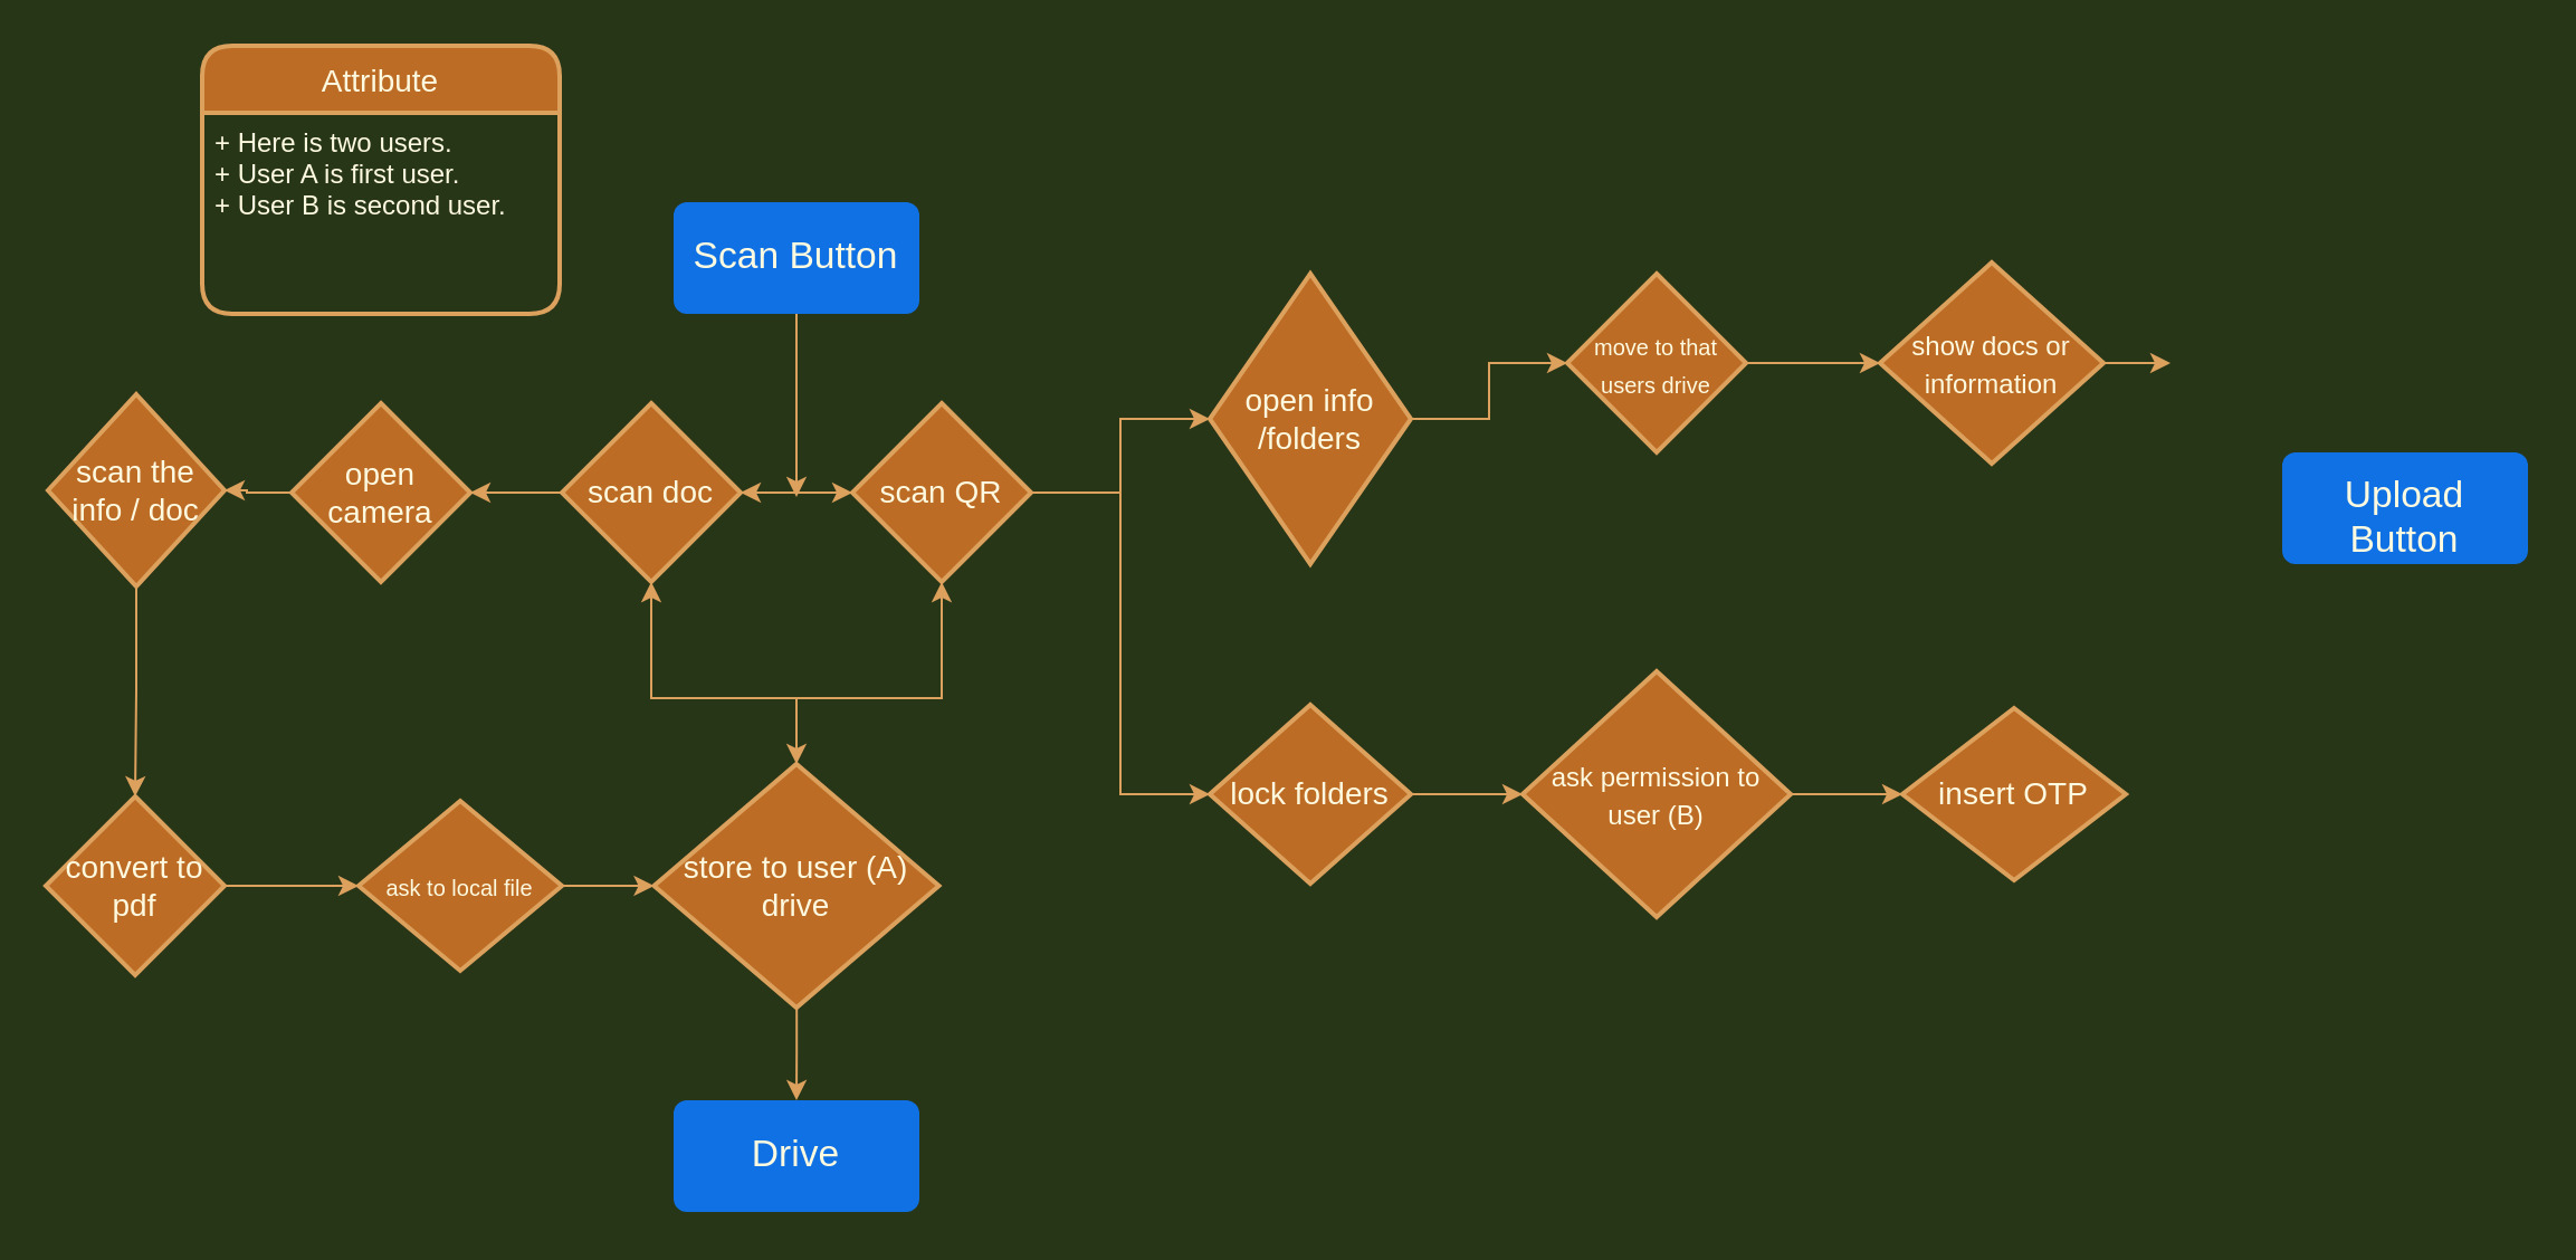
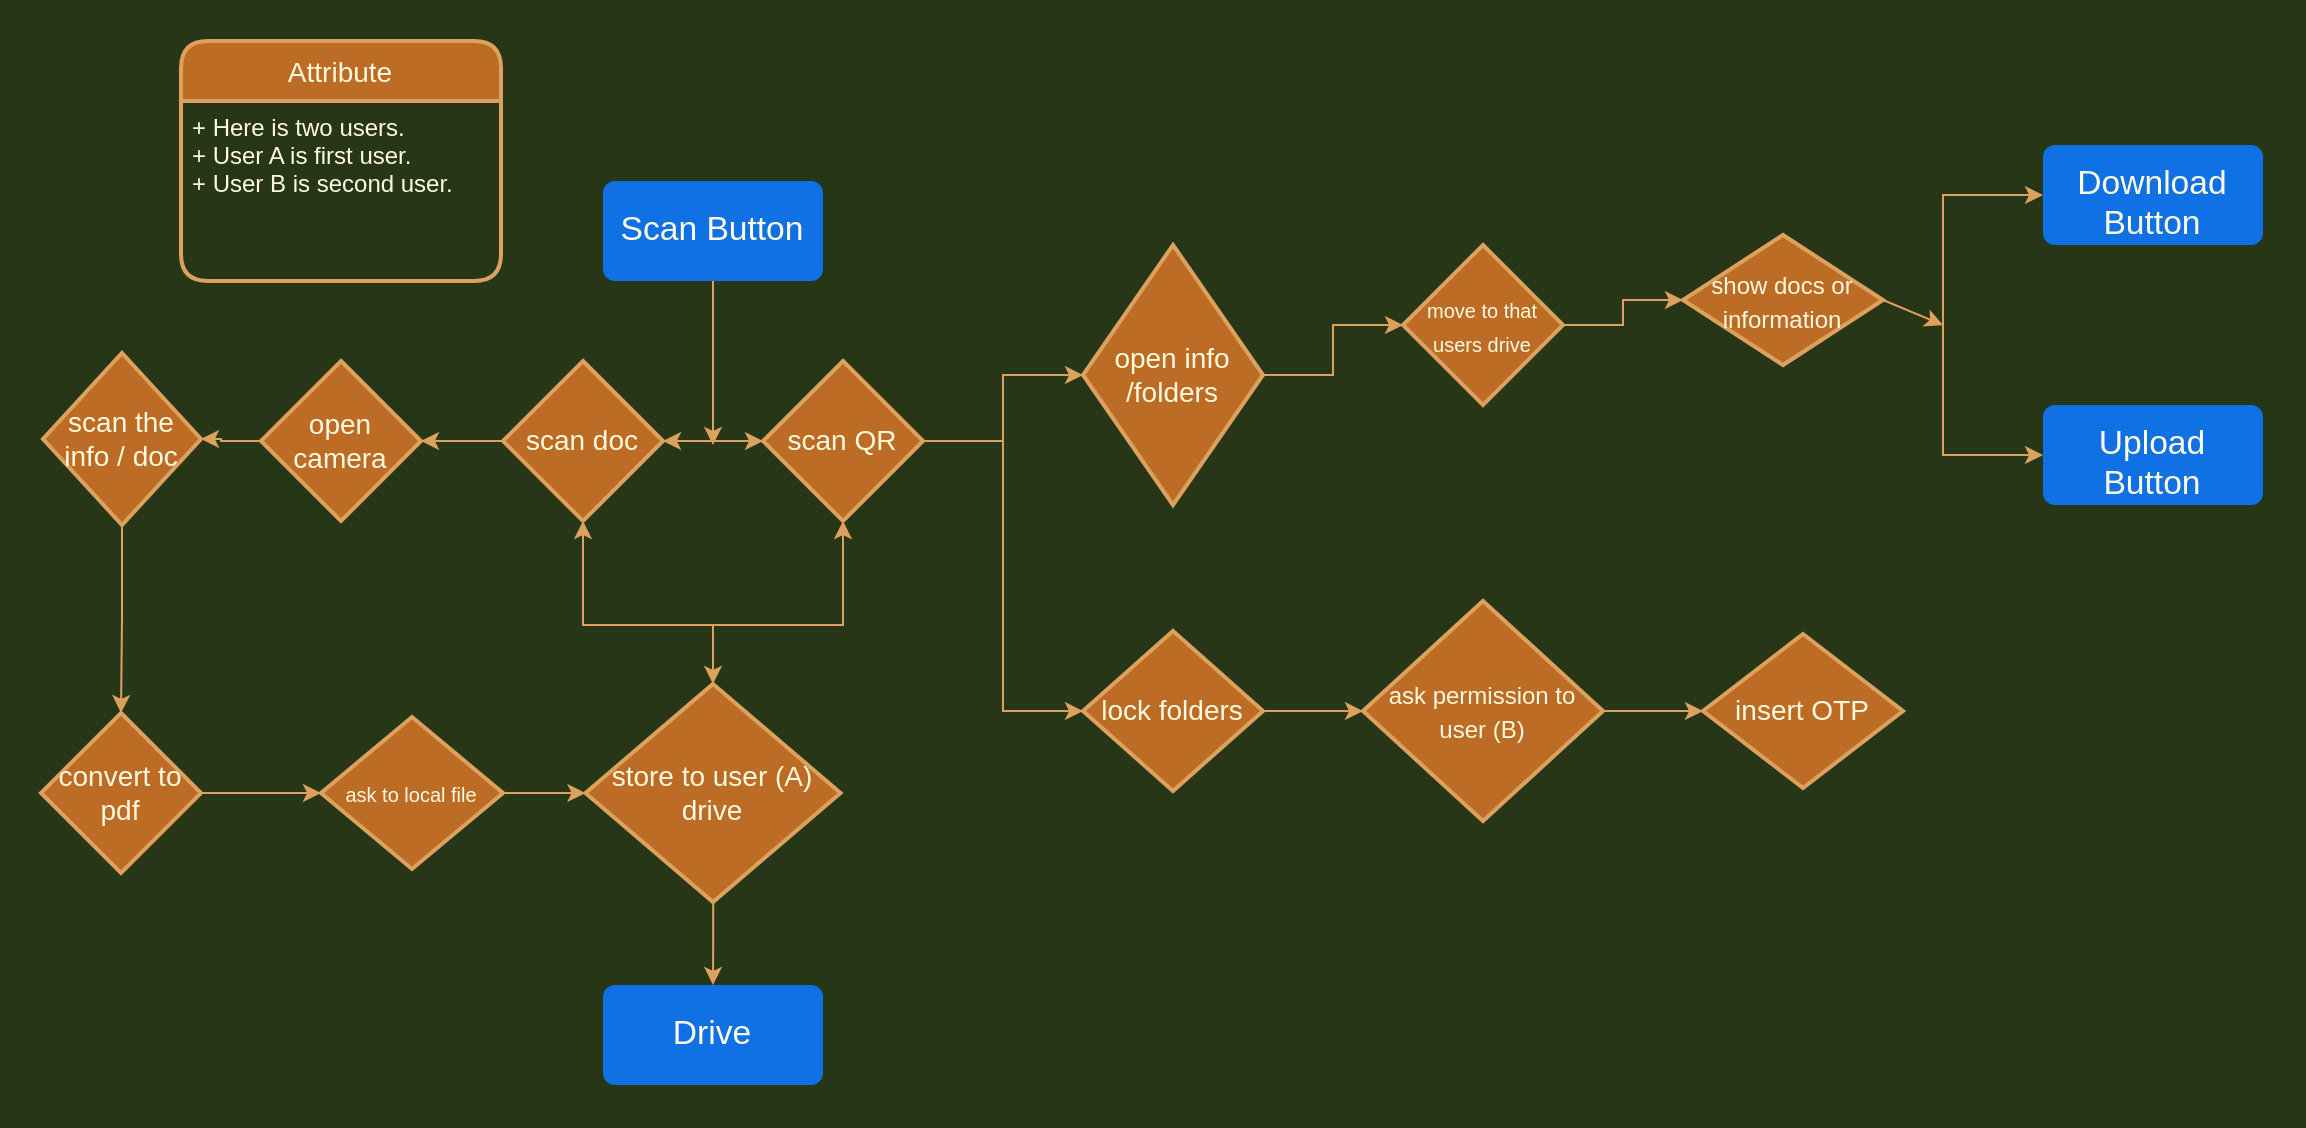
+ <mxCell id="30" value="Download&lt;br&gt;Button" style="html=1;overflow=block;blockSpacing=1;whiteSpace=wrap;fontSize=16.8;fontColor=#FEFAE0;align=center;spacing=9;strokeOpacity=0;fillOpacity=100;rounded=1;absoluteArcSize=1;arcSize=12;fillColor=#1071E5;strokeWidth=1.5;strokeColor=#DDA15E;" vertex="1" parent="1"><mxGeometry x="1021" y="72" width="110" height="50" as="geometry" /></mxCell>
- <mxCell id="29" value="&lt;font style=&quot;font-size: 12px;&quot;&gt;show docs or information&lt;/font&gt;" style="rhombus;whiteSpace=wrap;html=1;fontSize=14;strokeWidth=2;fillColor=#BC6C25;strokeColor=#DDA15E;fontColor=#FEFAE0;" vertex="1" parent="1"><mxGeometry x="841" y="117" width="100" height="90" as="geometry" /></mxCell>
+ <mxCell id="29" value="&lt;font style=&quot;font-size: 12px;&quot;&gt;show docs or information&lt;/font&gt;" style="rhombus;whiteSpace=wrap;html=1;fontSize=14;strokeWidth=2;fillColor=#BC6C25;strokeColor=#DDA15E;fontColor=#FEFAE0;" vertex="1" parent="1"><mxGeometry x="841" y="117" width="100" height="65" as="geometry" /></mxCell>
+ <mxCell id="32" value="" style="endArrow=classic;startArrow=classic;html=1;rounded=0;fontSize=12;entryX=0;entryY=0.5;entryDx=0;entryDy=0;exitX=0;exitY=0.5;exitDx=0;exitDy=0;labelBackgroundColor=#283618;strokeColor=#DDA15E;fontColor=#FEFAE0;" edge="1" parent="1" source="31" target="30"><mxGeometry width="50" height="50" relative="1" as="geometry"><mxPoint x="611" y="382" as="sourcePoint" /><mxPoint x="661" y="332" as="targetPoint" /><Array as="points"><mxPoint x="971" y="227" /><mxPoint x="971" y="97" /></Array></mxGeometry></mxCell>
